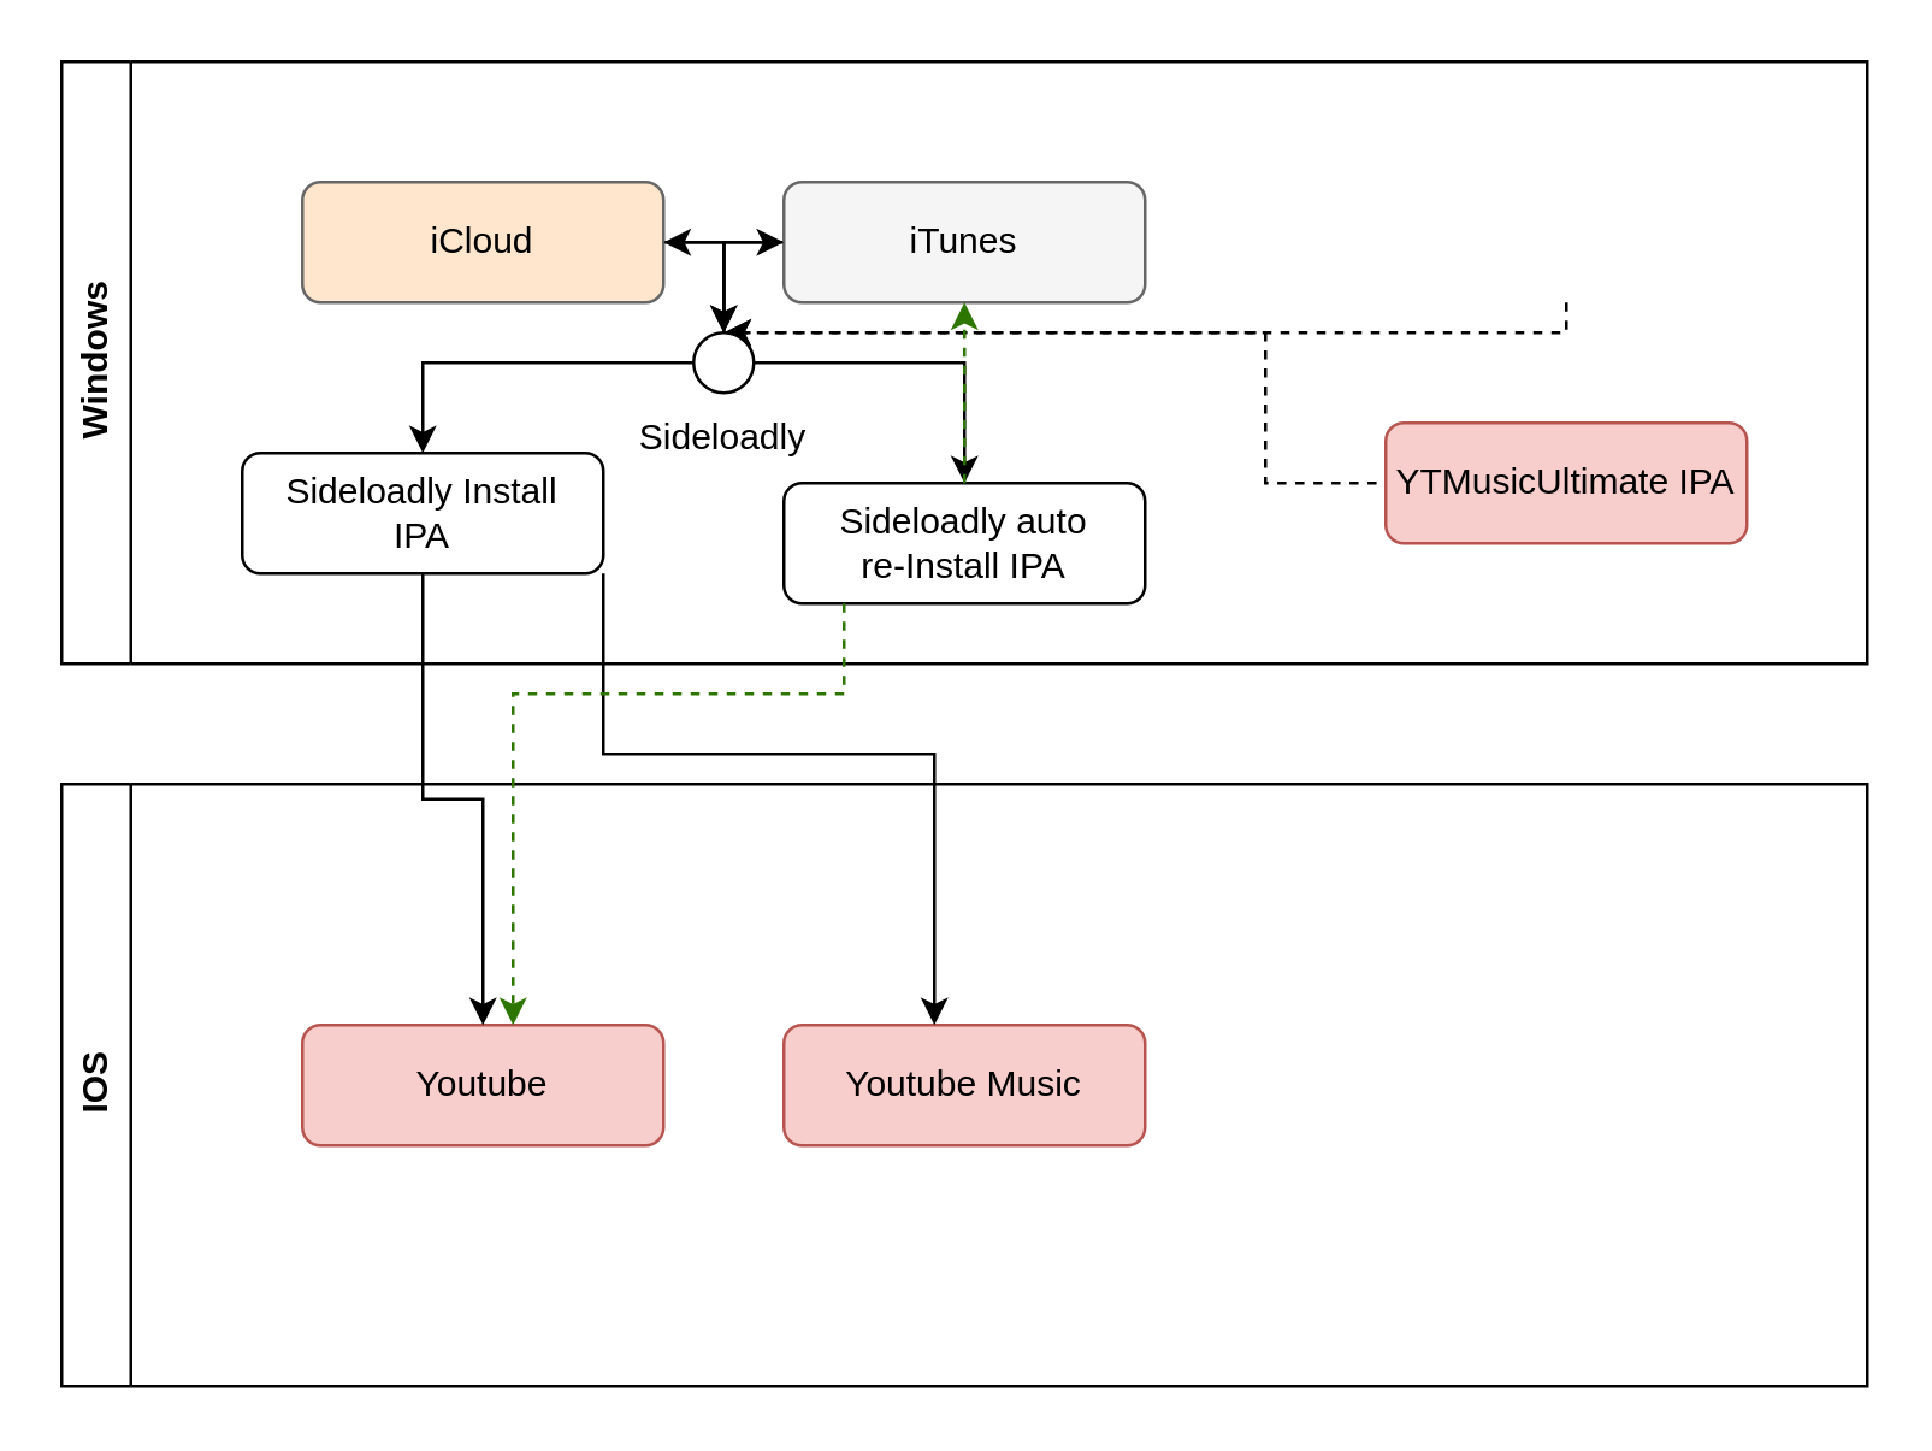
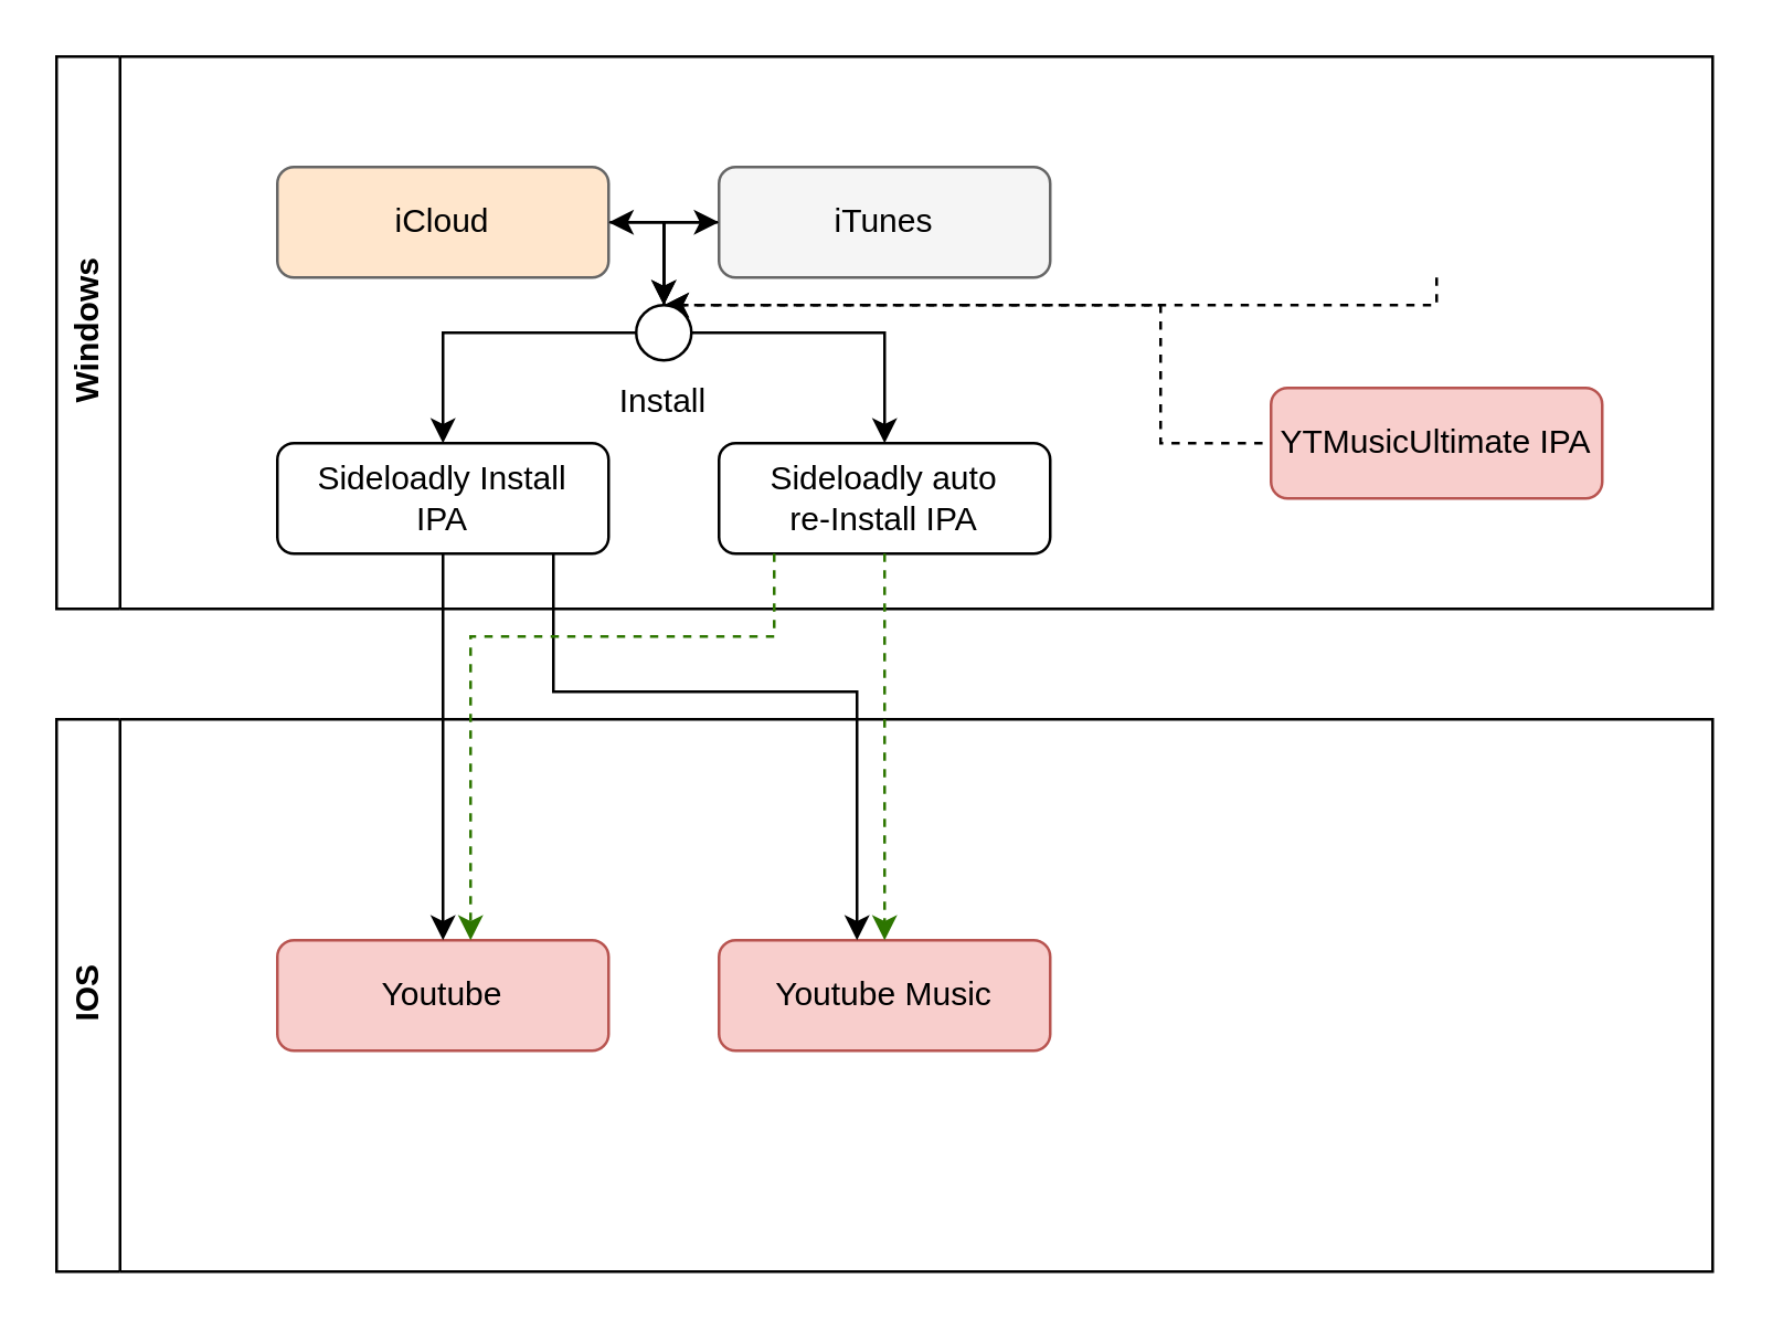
- <mxCell id="24" style="edgeStyle=orthogonalEdgeStyle;rounded=0;orthogonalLoop=1;jettySize=auto;html=1;fillColor=#60a917;strokeColor=#2D7600;dashed=1;" edge="1" parent="1" source="4" target="8"><mxGeometry relative="1" as="geometry" /></mxCell>
+ <mxCell id="24" style="edgeStyle=orthogonalEdgeStyle;rounded=0;orthogonalLoop=1;jettySize=auto;html=1;entryX=0.5;entryY=0;entryDx=0;entryDy=0;fillColor=#60a917;strokeColor=#2D7600;dashed=1;" edge="1" parent="1" source="4" target="20"><mxGeometry relative="1" as="geometry" /></mxCell>
- <mxCell id="17" value="Sideloadly" style="text;html=1;strokeColor=none;fillColor=none;align=center;verticalAlign=middle;whiteSpace=wrap;rounded=0;" vertex="1" parent="2"><mxGeometry x="190" y="110" width="60" height="30" as="geometry" /></mxCell>
+ <mxCell id="17" value="Install" style="text;html=1;strokeColor=none;fillColor=none;align=center;verticalAlign=middle;whiteSpace=wrap;rounded=0;" vertex="1" parent="2"><mxGeometry x="190" y="110" width="60" height="30" as="geometry" /></mxCell>
- <mxCell id="3" value="Sideloadly Install &lt;br&gt;IPA" style="rounded=1;whiteSpace=wrap;html=1;" vertex="1" parent="2"><mxGeometry x="60" y="130" width="120" height="40" as="geometry" /></mxCell>
+ <mxCell id="3" value="Sideloadly Install &lt;br&gt;IPA" style="rounded=1;whiteSpace=wrap;html=1;" vertex="1" parent="2"><mxGeometry x="80" y="140" width="120" height="40" as="geometry" /></mxCell>
